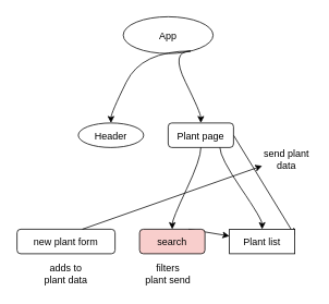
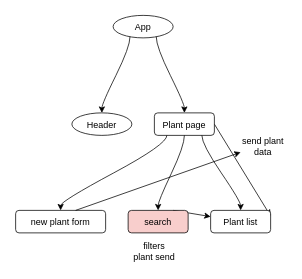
- <mxCell id="3" value="App" style="ellipse" vertex="1" parent="1"><mxGeometry x="150" y="20" width="110" height="45" as="geometry" /></mxCell>
+ <mxCell id="3" value="App" style="ellipse" vertex="1" parent="1"><mxGeometry x="150" y="20" width="80" height="30" as="geometry" /></mxCell>
+ <mxCell id="9" value="" style="curved=1;noEdgeStyle=1;orthogonal=1;" edge="1" source="6" target="8" parent="1"><mxGeometry relative="1" as="geometry"><Array as="points"><mxPoint x="221.667" y="192" /><mxPoint x="80" y="268" /></Array></mxGeometry></mxCell>
- <mxCell id="13" value="Plant list" style="rounded=0;" vertex="1" parent="1"><mxGeometry x="280" y="280" width="80" height="30" as="geometry" /></mxCell>
+ <mxCell id="13" value="Plant list" style="rounded=1;" vertex="1" parent="1"><mxGeometry x="280" y="280" width="80" height="30" as="geometry" /></mxCell>
- <mxCell id="18" value="adds to plant data" style="text;strokeColor=none;align=center;fillColor=none;html=1;verticalAlign=middle;whiteSpace=wrap;rounded=0;" vertex="1" parent="1"><mxGeometry x="50" y="320" width="60" height="30" as="geometry" /></mxCell>
